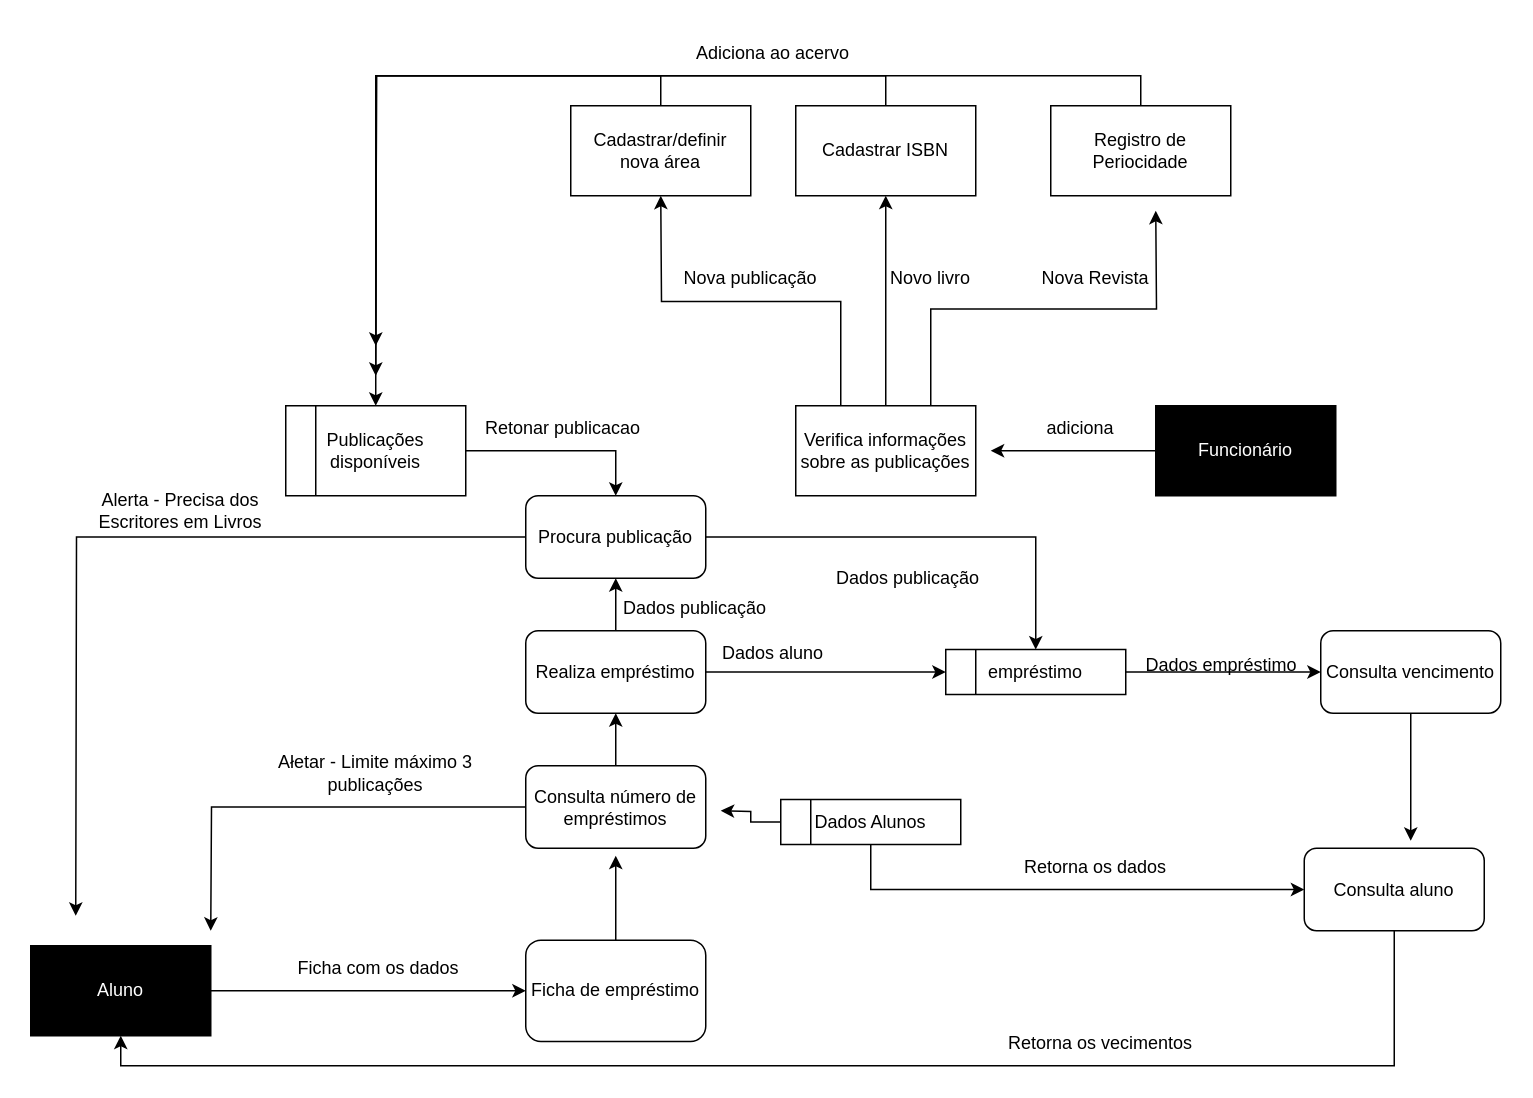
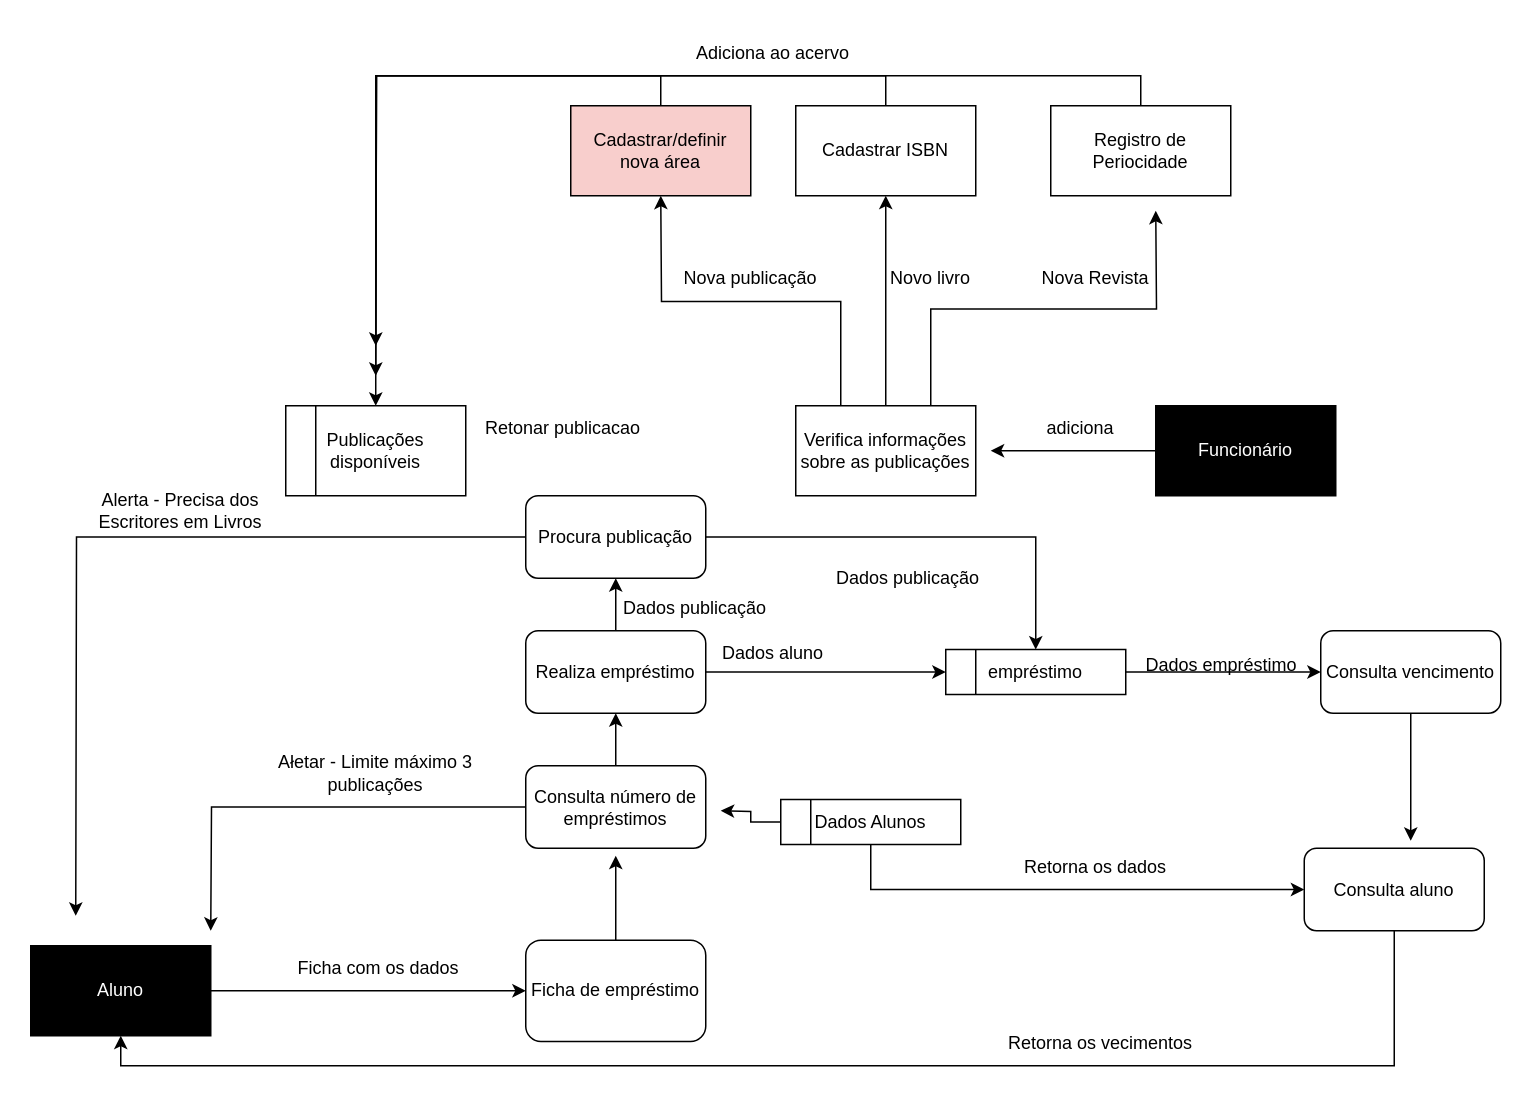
- <mxCell id="20" value="Cadastrar/definir nova área" style="rounded=0;whiteSpace=wrap;html=1;fontColor=#000000;fillColor=#FFFFFF;" parent="1" vertex="1"><mxGeometry x="380" y="70" width="120" height="60" as="geometry" /></mxCell>
+ <mxCell id="20" value="Cadastrar/definir nova área" style="rounded=0;whiteSpace=wrap;html=1;fontColor=#000000;fillColor=#f8cecc;" parent="1" vertex="1"><mxGeometry x="380" y="70" width="120" height="60" as="geometry" /></mxCell>
- <mxCell id="8" style="edgeStyle=orthogonalEdgeStyle;rounded=0;orthogonalLoop=1;jettySize=auto;html=1;entryX=0.5;entryY=0;entryDx=0;entryDy=0;endArrow=classic;endFill=1;" edge="1" parent="1" source="9" target="45"><mxGeometry relative="1" as="geometry" /></mxCell>
